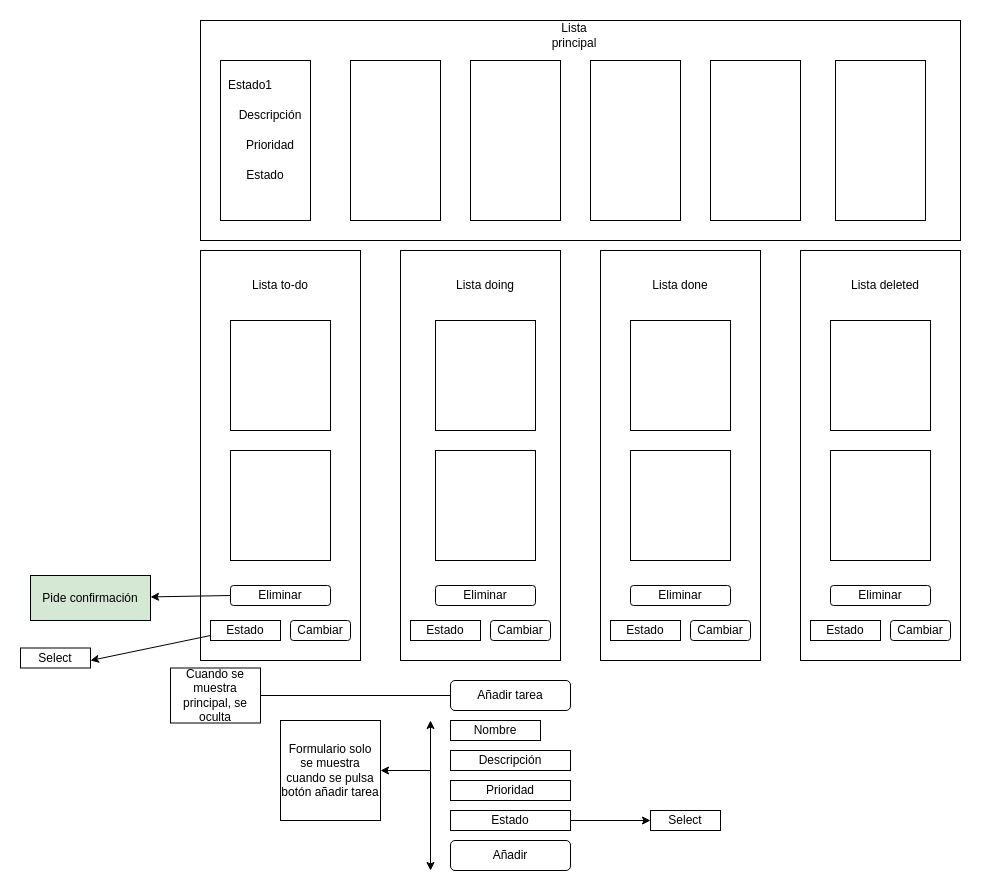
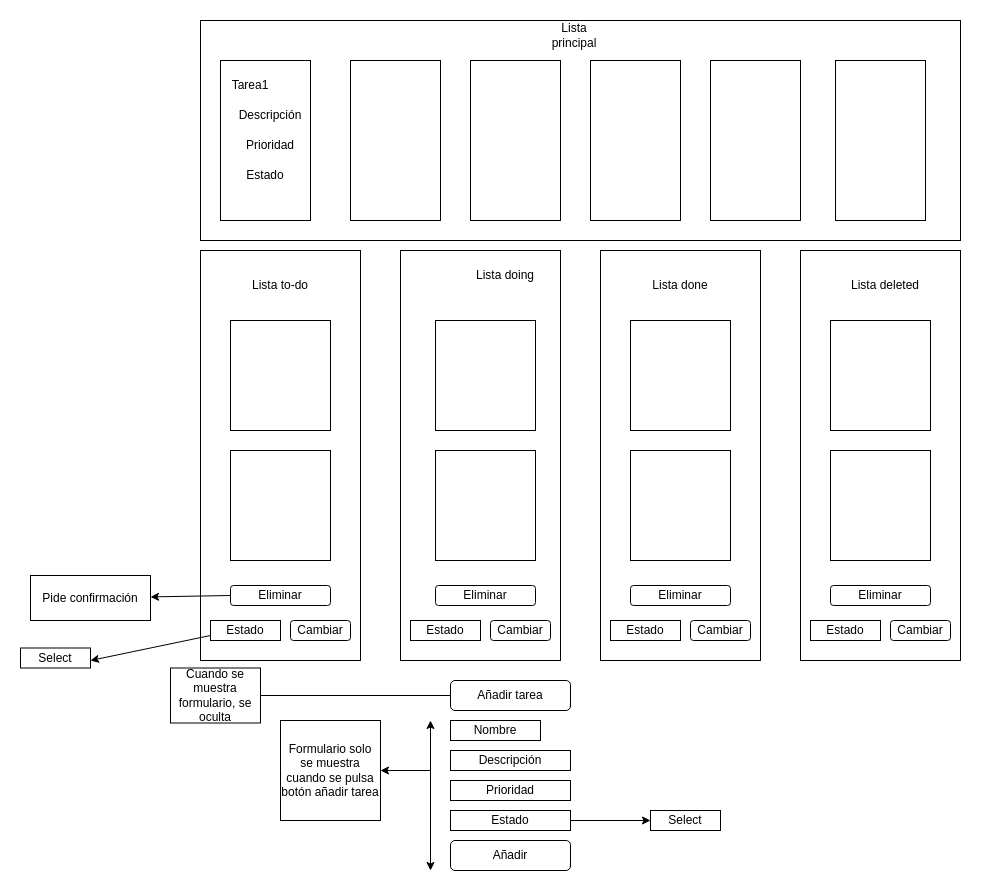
- <mxCell id="16" value="Estado1" style="text;html=1;strokeColor=none;fillColor=none;align=center;verticalAlign=middle;whiteSpace=wrap;rounded=0;" vertex="1" parent="1"><mxGeometry x="220" y="70" width="60" height="30" as="geometry" /></mxCell>
+ <mxCell id="16" value="Tarea1" style="text;html=1;strokeColor=none;fillColor=none;align=center;verticalAlign=middle;whiteSpace=wrap;rounded=0;" vertex="1" parent="1"><mxGeometry x="220" y="70" width="60" height="30" as="geometry" /></mxCell>
- <mxCell id="8" value="Lista doing" style="text;html=1;strokeColor=none;fillColor=none;align=center;verticalAlign=middle;whiteSpace=wrap;rounded=0;" vertex="1" parent="1"><mxGeometry x="450" y="270" width="70" height="30" as="geometry" /></mxCell>
+ <mxCell id="8" value="Lista doing" style="text;html=1;strokeColor=none;fillColor=none;align=center;verticalAlign=middle;whiteSpace=wrap;rounded=0;" vertex="1" parent="1"><mxGeometry x="470" y="260" width="70" height="30" as="geometry" /></mxCell>
- <mxCell id="57" value="Pide confirmación" style="rounded=0;whiteSpace=wrap;html=1;fillColor=#d5e8d4;" vertex="1" parent="1"><mxGeometry x="30" y="575" width="120" height="45" as="geometry" /></mxCell>
+ <mxCell id="57" value="Pide confirmación" style="rounded=0;whiteSpace=wrap;html=1;" vertex="1" parent="1"><mxGeometry x="30" y="575" width="120" height="45" as="geometry" /></mxCell>
- <mxCell id="55" value="Cuando se muestra principal, se oculta" style="rounded=0;whiteSpace=wrap;html=1;" vertex="1" parent="1"><mxGeometry x="170" y="667.5" width="90" height="55" as="geometry" /></mxCell>
+ <mxCell id="55" value="Cuando se muestra formulario, se oculta" style="rounded=0;whiteSpace=wrap;html=1;" vertex="1" parent="1"><mxGeometry x="170" y="667.5" width="90" height="55" as="geometry" /></mxCell>
